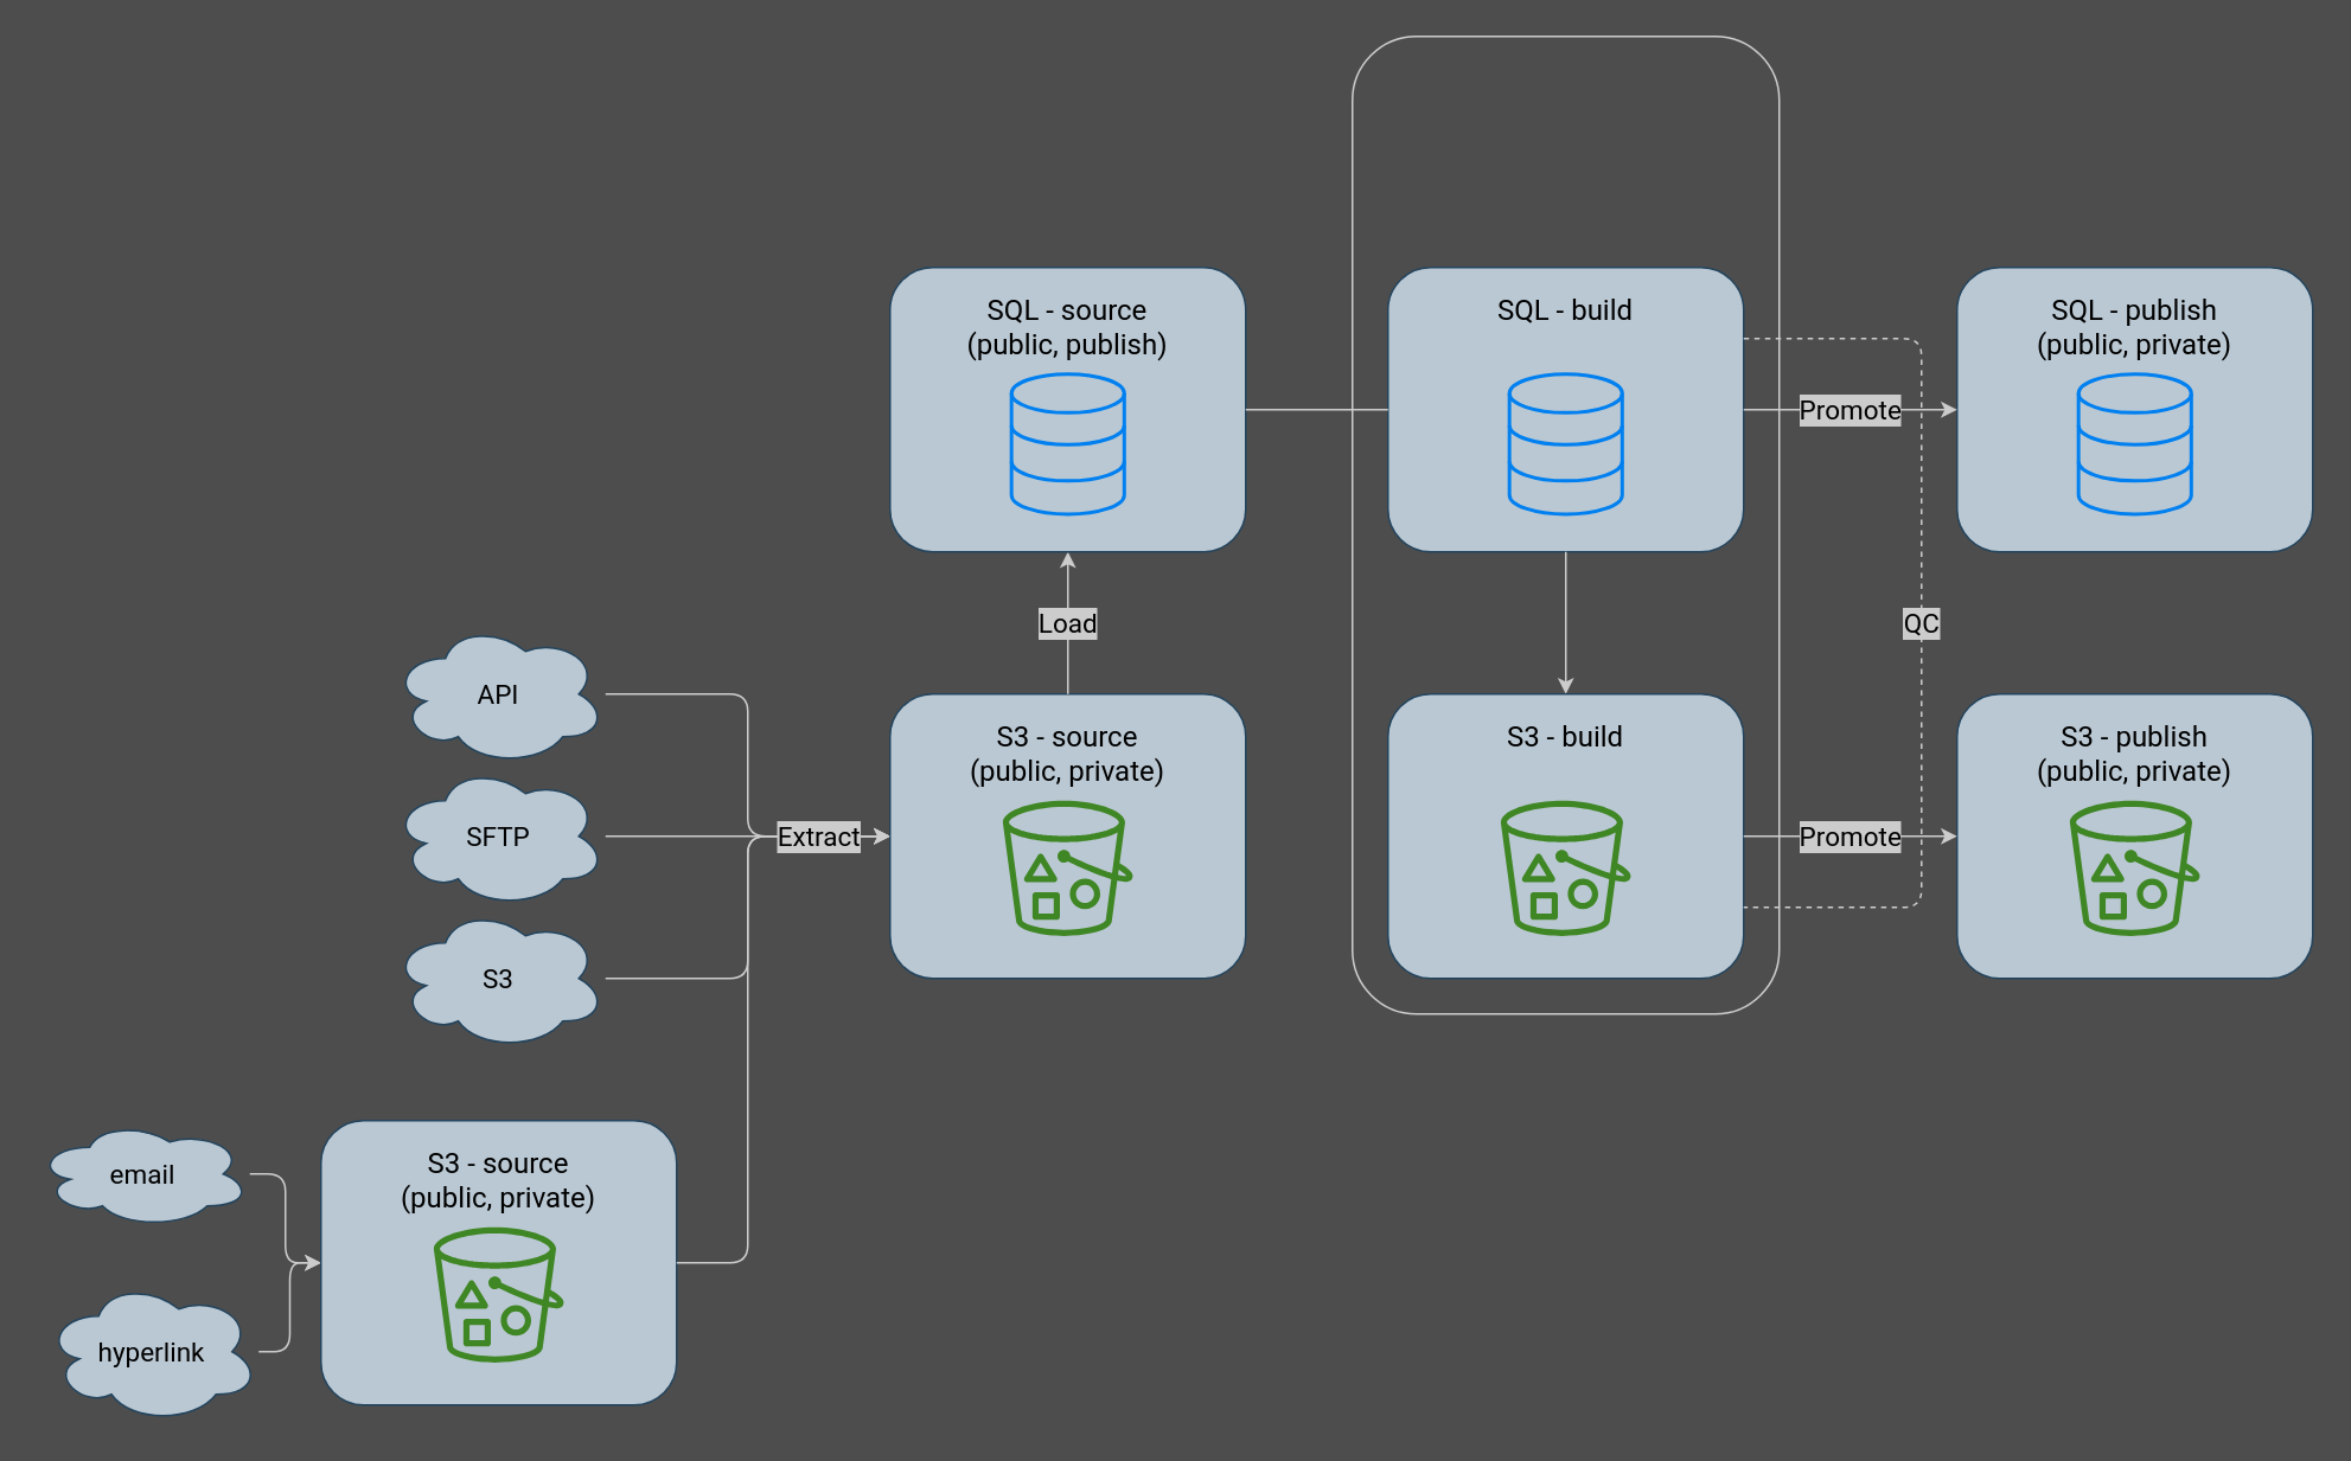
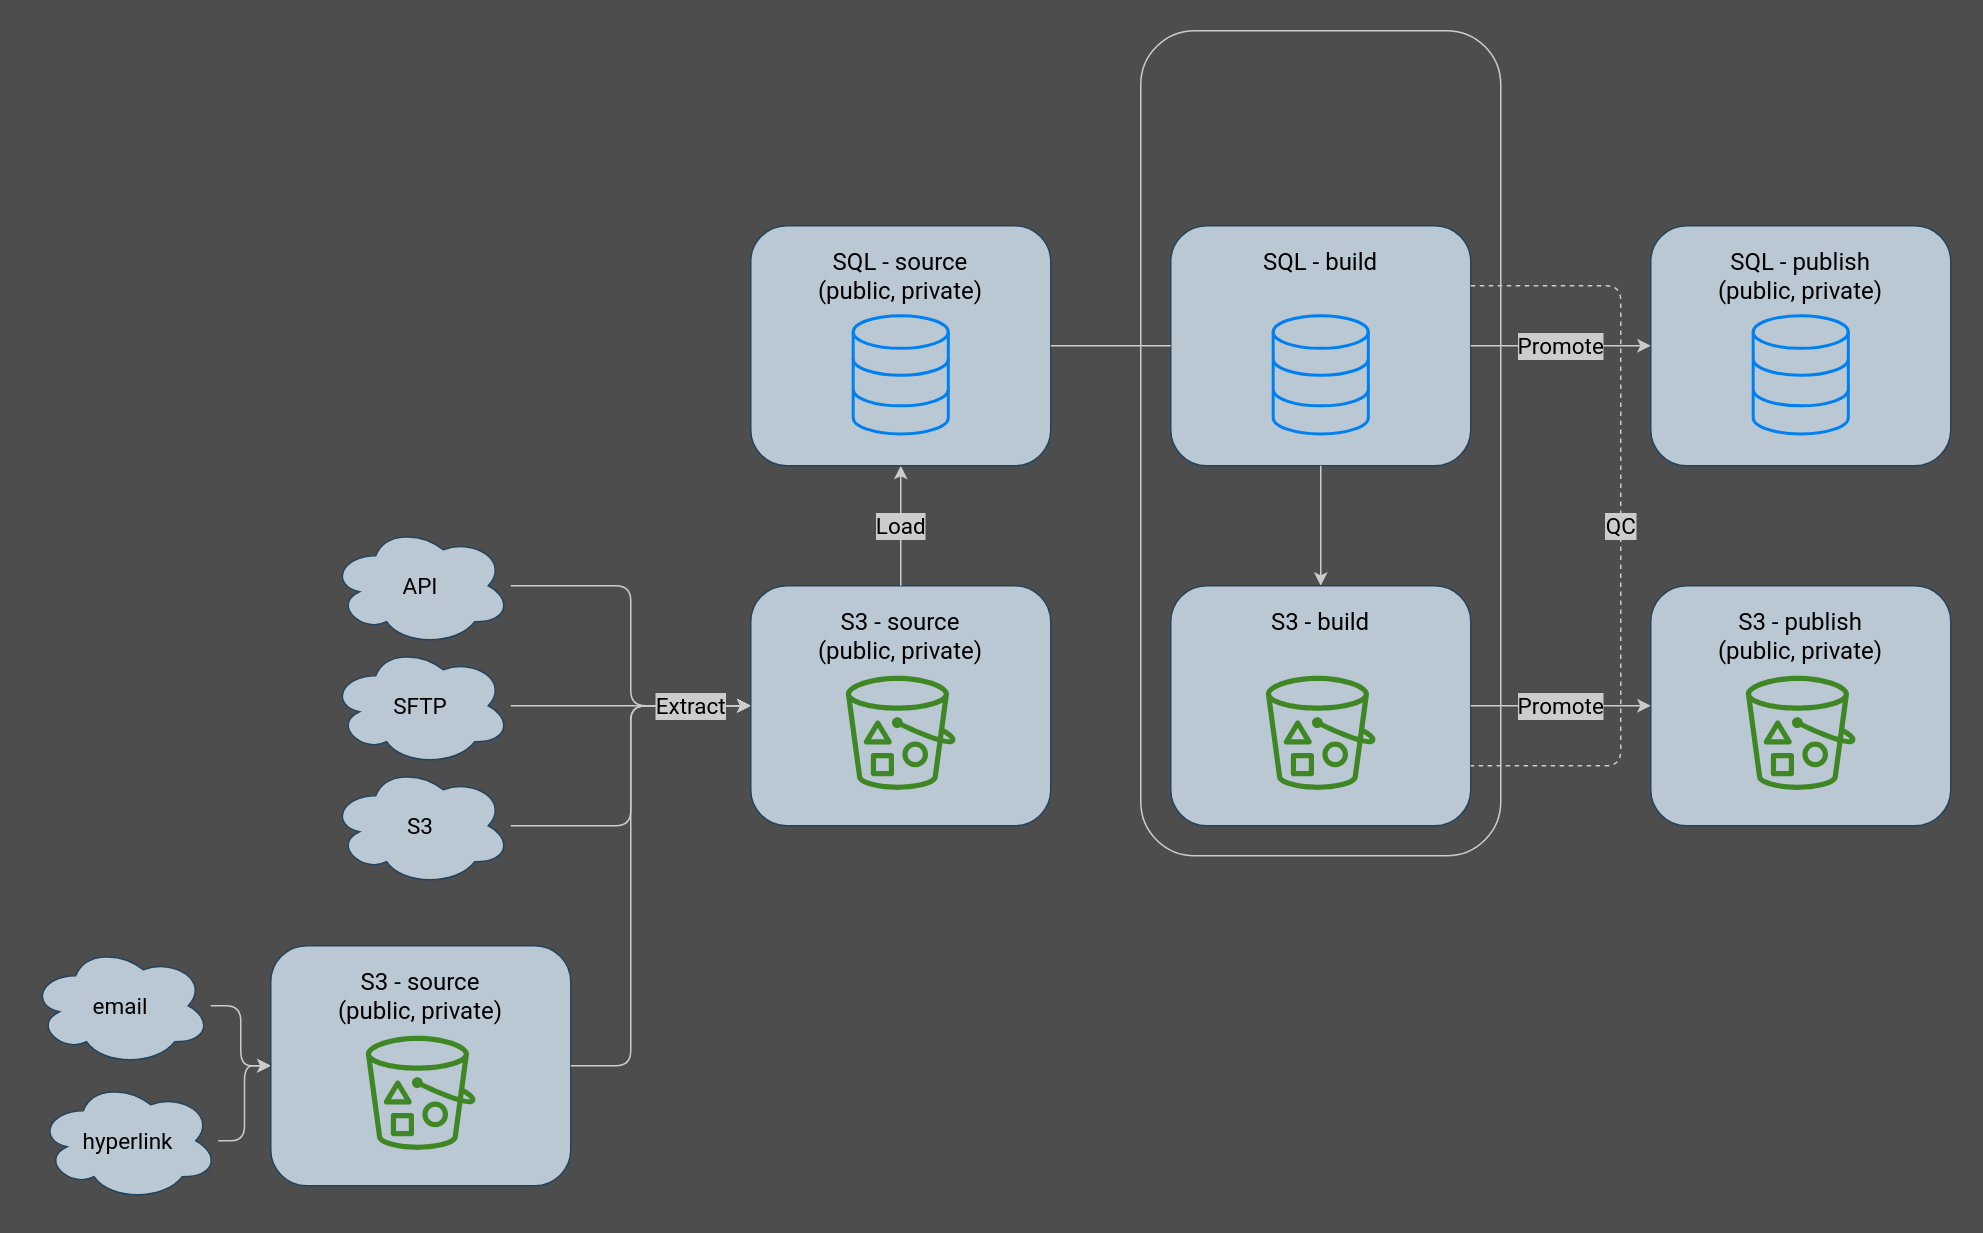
- <mxCell id="37" value="SQL - source&lt;br&gt;(public, publish)" style="rounded=1;whiteSpace=wrap;html=1;fontFamily=Roboto;fontSize=16;fontColor=default;align=center;strokeColor=#23445d;fillColor=#bac8d3;fillStyle=solid;verticalAlign=top;spacing=10;fontSource=https%3A%2F%2Ffonts.googleapis.com%2Fcss%3Ffamily%3DRoboto;" parent="36" vertex="1"><mxGeometry width="200" height="160" as="geometry" /></mxCell>
+ <mxCell id="37" value="SQL - source&lt;br&gt;(public, private)" style="rounded=1;whiteSpace=wrap;html=1;fontFamily=Roboto;fontSize=16;fontColor=default;align=center;strokeColor=#23445d;fillColor=#bac8d3;fillStyle=solid;verticalAlign=top;spacing=10;fontSource=https%3A%2F%2Ffonts.googleapis.com%2Fcss%3Ffamily%3DRoboto;" parent="36" vertex="1"><mxGeometry width="200" height="160" as="geometry" /></mxCell>
- <mxCell id="6" value="email" style="ellipse;shape=cloud;whiteSpace=wrap;html=1;fontSize=15;fillColor=#bac8d3;strokeColor=#23445d;fontFamily=Roboto;fontSource=https%3A%2F%2Ffonts.googleapis.com%2Fcss%3Ffamily%3DRoboto;" parent="1" vertex="1"><mxGeometry x="20" y="630" width="120" height="60" as="geometry" /></mxCell>
+ <mxCell id="6" value="email" style="ellipse;shape=cloud;whiteSpace=wrap;html=1;fontSize=15;fillColor=#bac8d3;strokeColor=#23445d;fontFamily=Roboto;fontSource=https%3A%2F%2Ffonts.googleapis.com%2Fcss%3Ffamily%3DRoboto;" parent="1" vertex="1"><mxGeometry x="20" y="630" width="120" height="80" as="geometry" /></mxCell>
